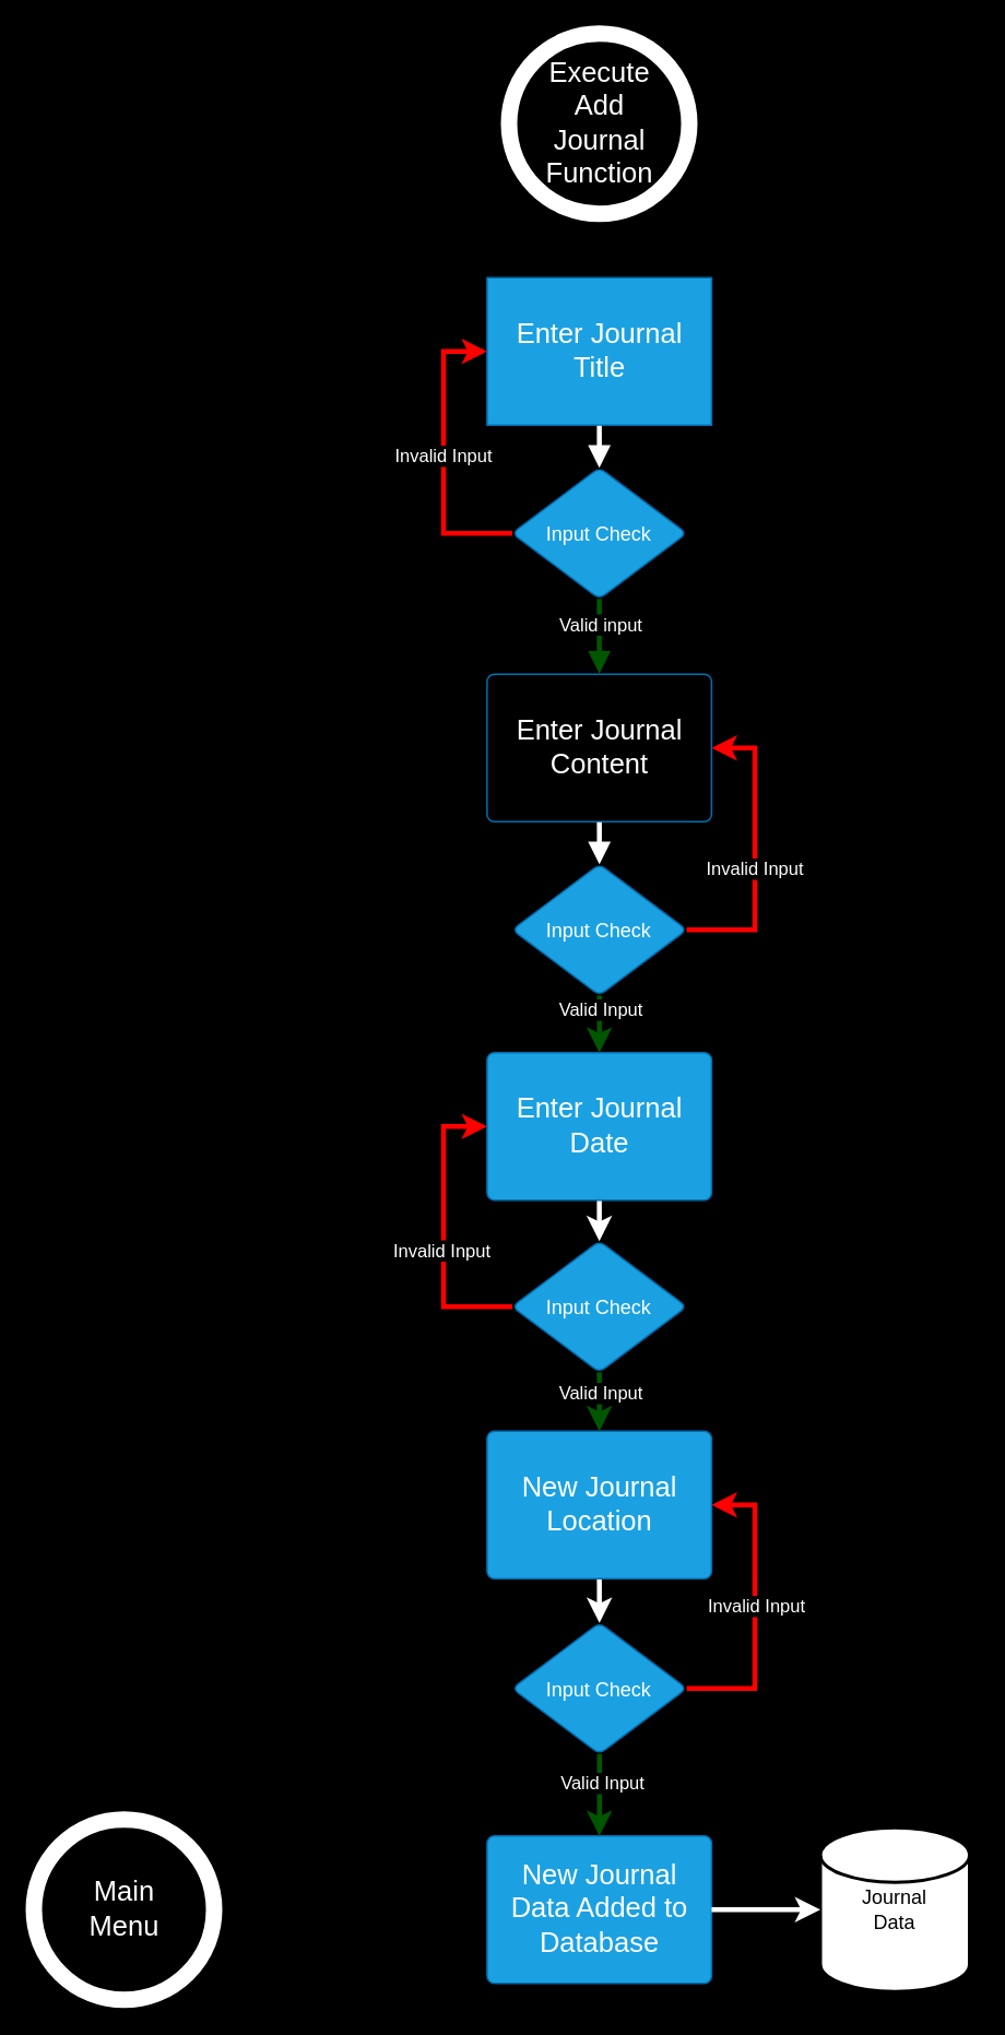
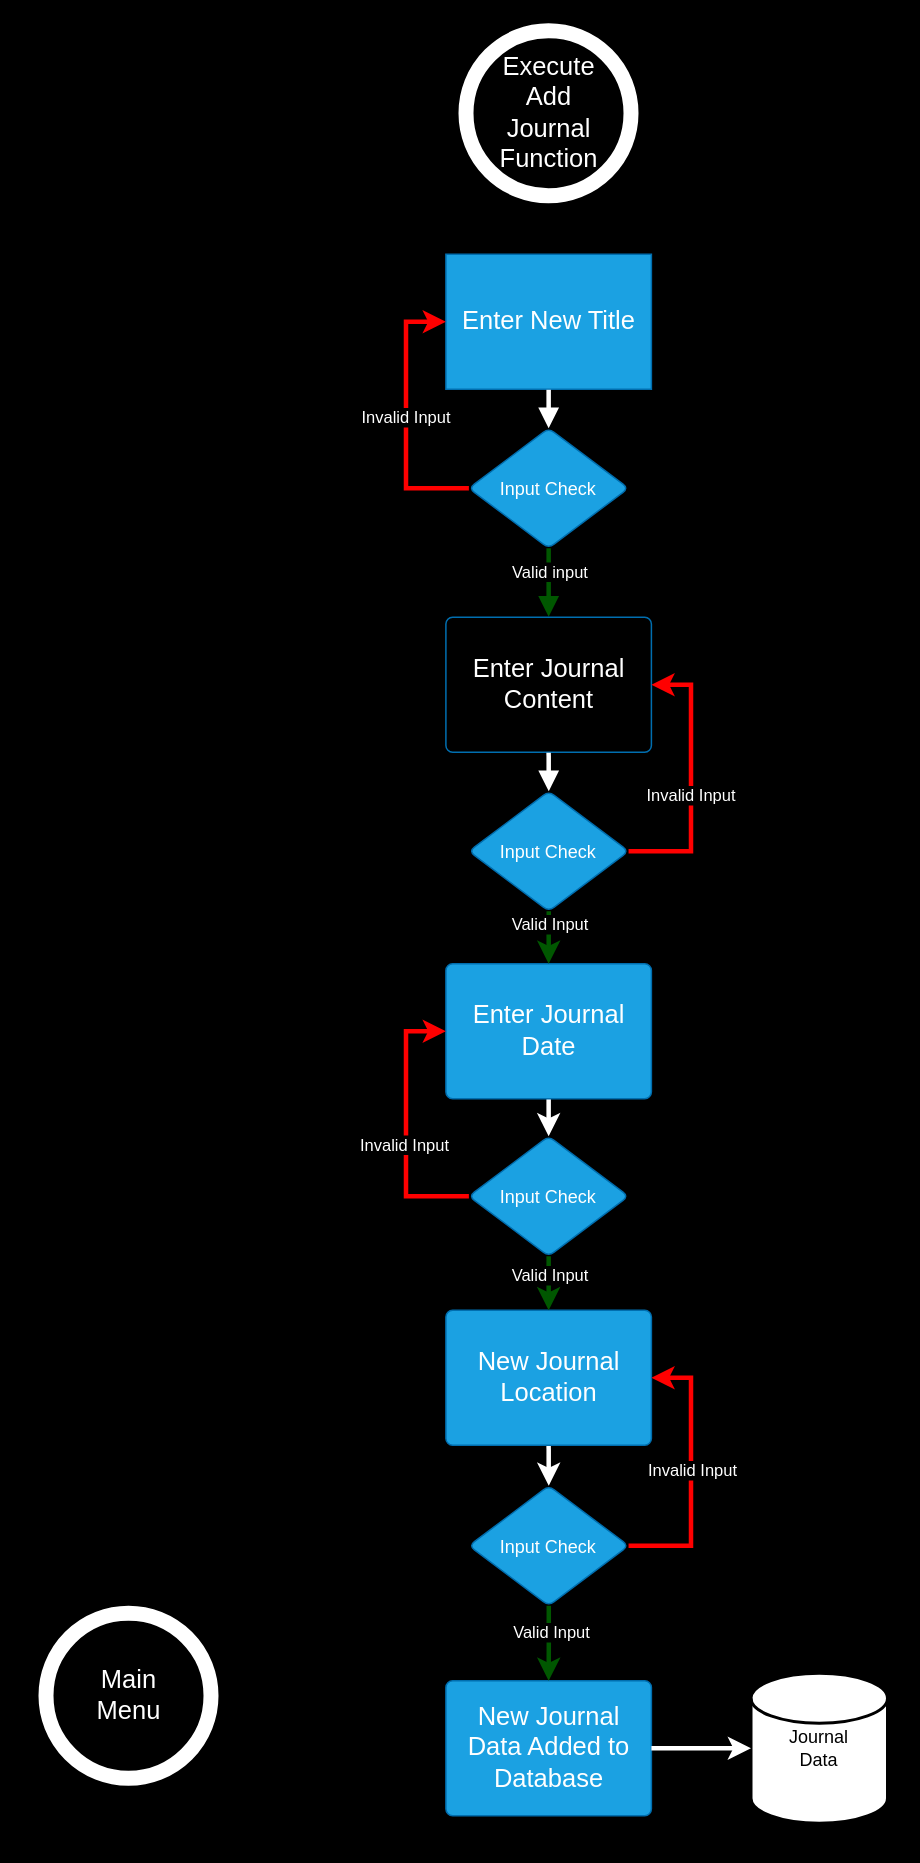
- <mxCell id="3" value="Enter Journal Title" style="html=1;overflow=block;blockSpacing=1;whiteSpace=wrap;fontSize=17;spacing=3.8;strokeColor=#006EAF;rounded=1;absoluteArcSize=1;arcSize=0;fillColor=#1ba1e2;strokeWidth=NaN;lucidId=39wLa3TWxo6T;fontColor=#ffffff;" parent="1" vertex="1"><mxGeometry x="296.6" y="169" width="137" height="90" as="geometry" /></mxCell>
+ <mxCell id="3" value="Enter New Title" style="html=1;overflow=block;blockSpacing=1;whiteSpace=wrap;fontSize=17;spacing=3.8;strokeColor=#006EAF;rounded=1;absoluteArcSize=1;arcSize=0;fillColor=#1ba1e2;strokeWidth=NaN;lucidId=39wLa3TWxo6T;fontColor=#ffffff;" parent="1" vertex="1"><mxGeometry x="296.6" y="169" width="137" height="90" as="geometry" /></mxCell>
- <mxCell id="22" value="&lt;span style=&quot;color: rgb(255, 255, 255); font-size: 17px; text-wrap: wrap;&quot;&gt;Main Menu&lt;/span&gt;" style="verticalLabelPosition=middle;verticalAlign=middle;html=1;shape=mxgraph.flowchart.on-page_reference;fillColor=#000000;strokeColor=#FFFFFF;strokeWidth=10;labelPosition=center;align=center;" parent="1" vertex="1"><mxGeometry x="20" y="1110" width="110" height="110" as="geometry" /></mxCell>
+ <mxCell id="22" value="&lt;span style=&quot;color: rgb(255, 255, 255); font-size: 17px; text-wrap: wrap;&quot;&gt;Main Menu&lt;/span&gt;" style="verticalLabelPosition=middle;verticalAlign=middle;html=1;shape=mxgraph.flowchart.on-page_reference;fillColor=#000000;strokeColor=#FFFFFF;strokeWidth=10;labelPosition=center;align=center;" parent="1" vertex="1"><mxGeometry x="30" y="1075" width="110" height="110" as="geometry" /></mxCell>
